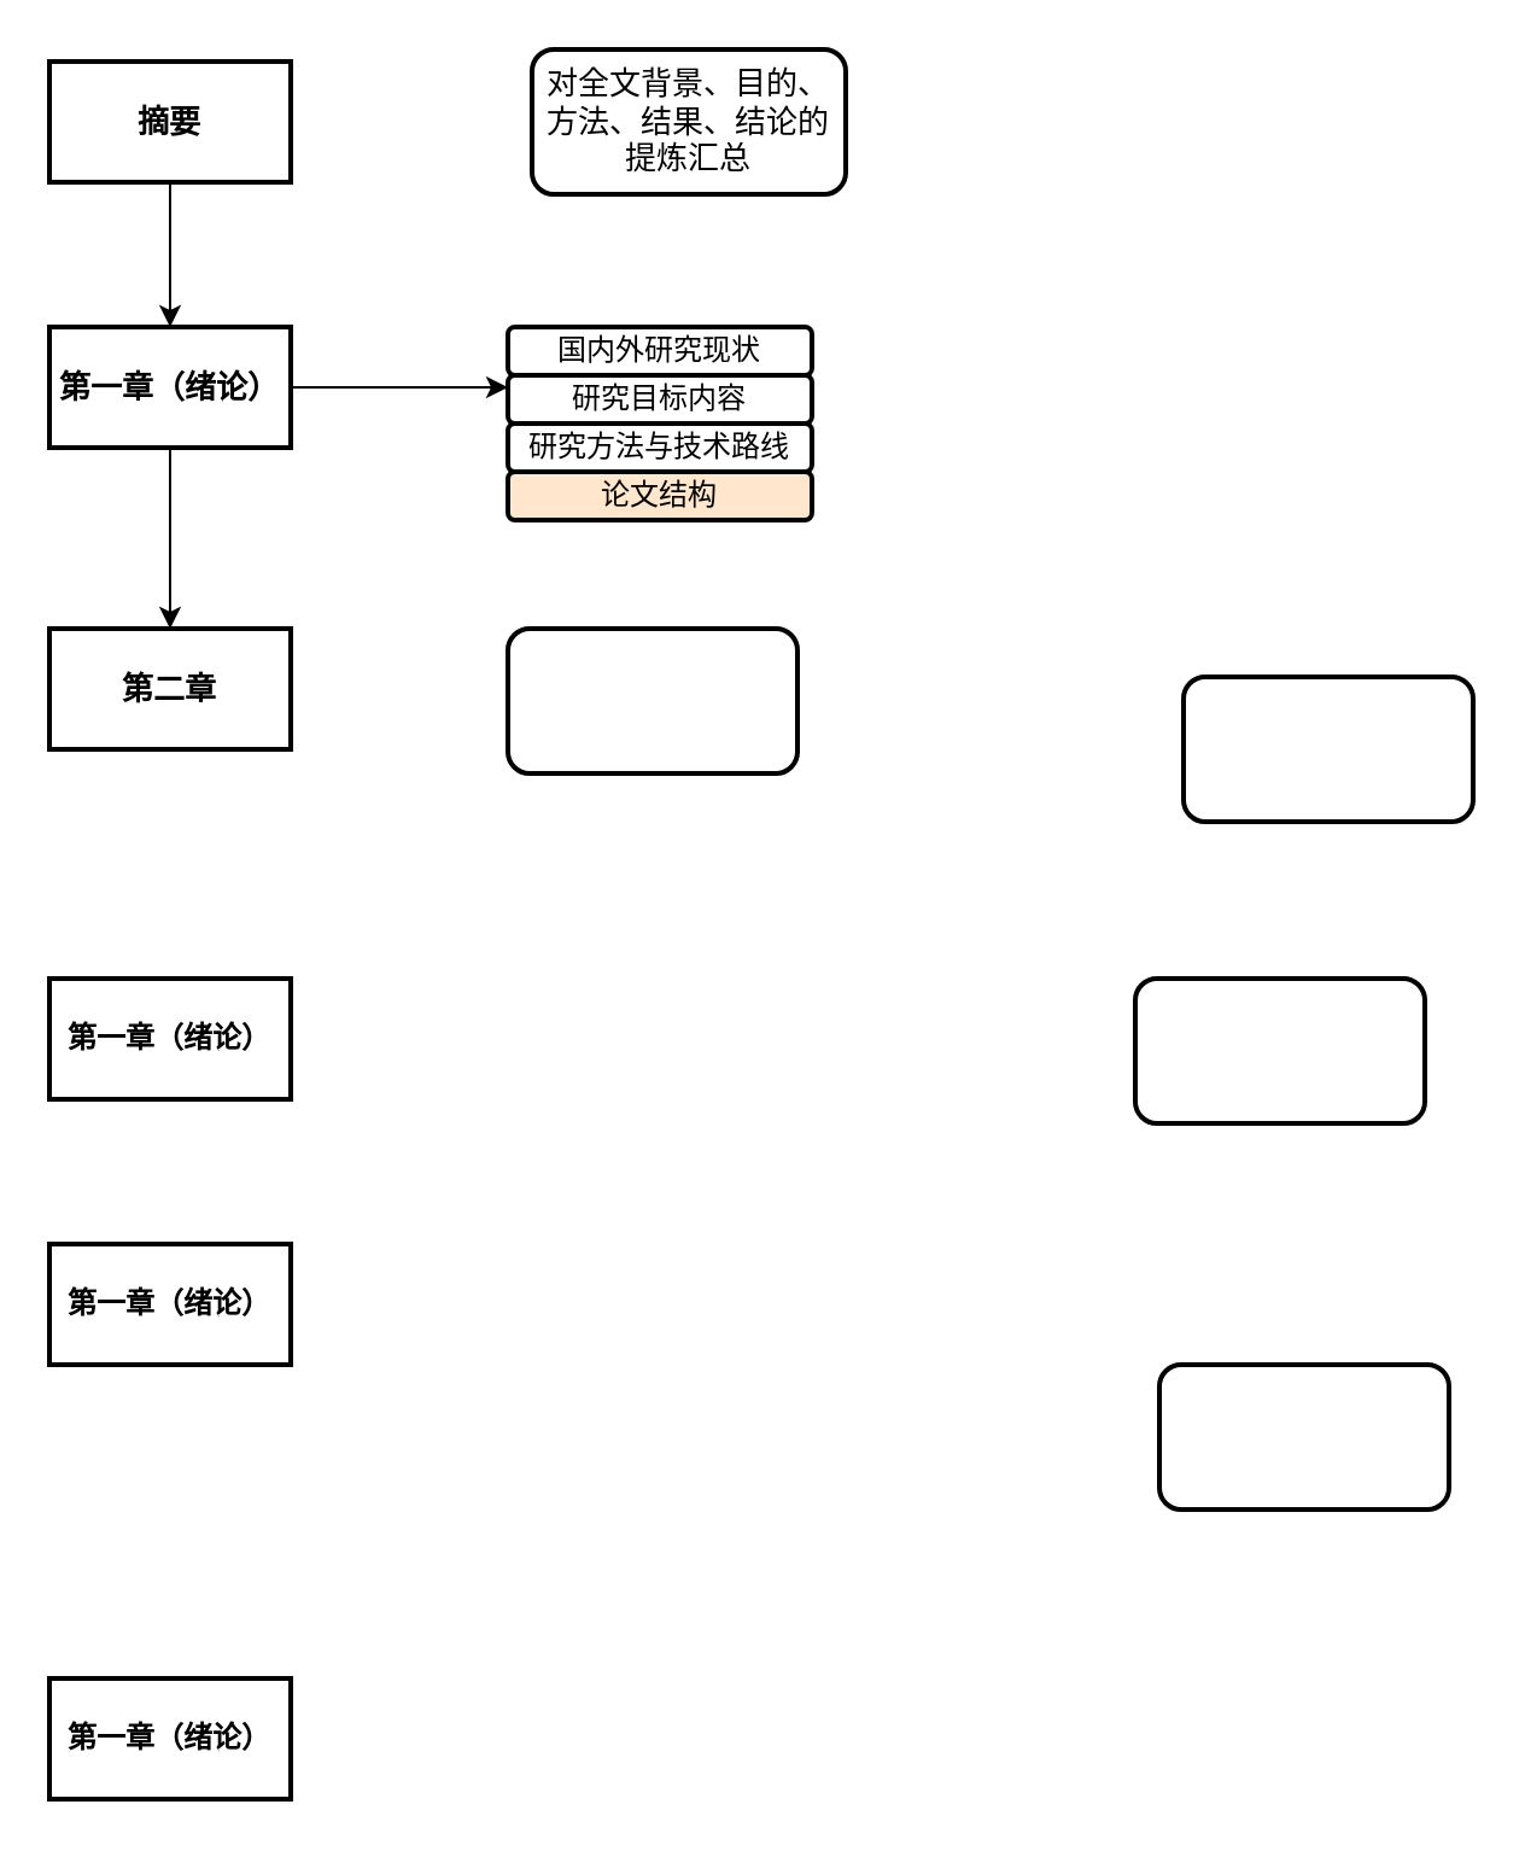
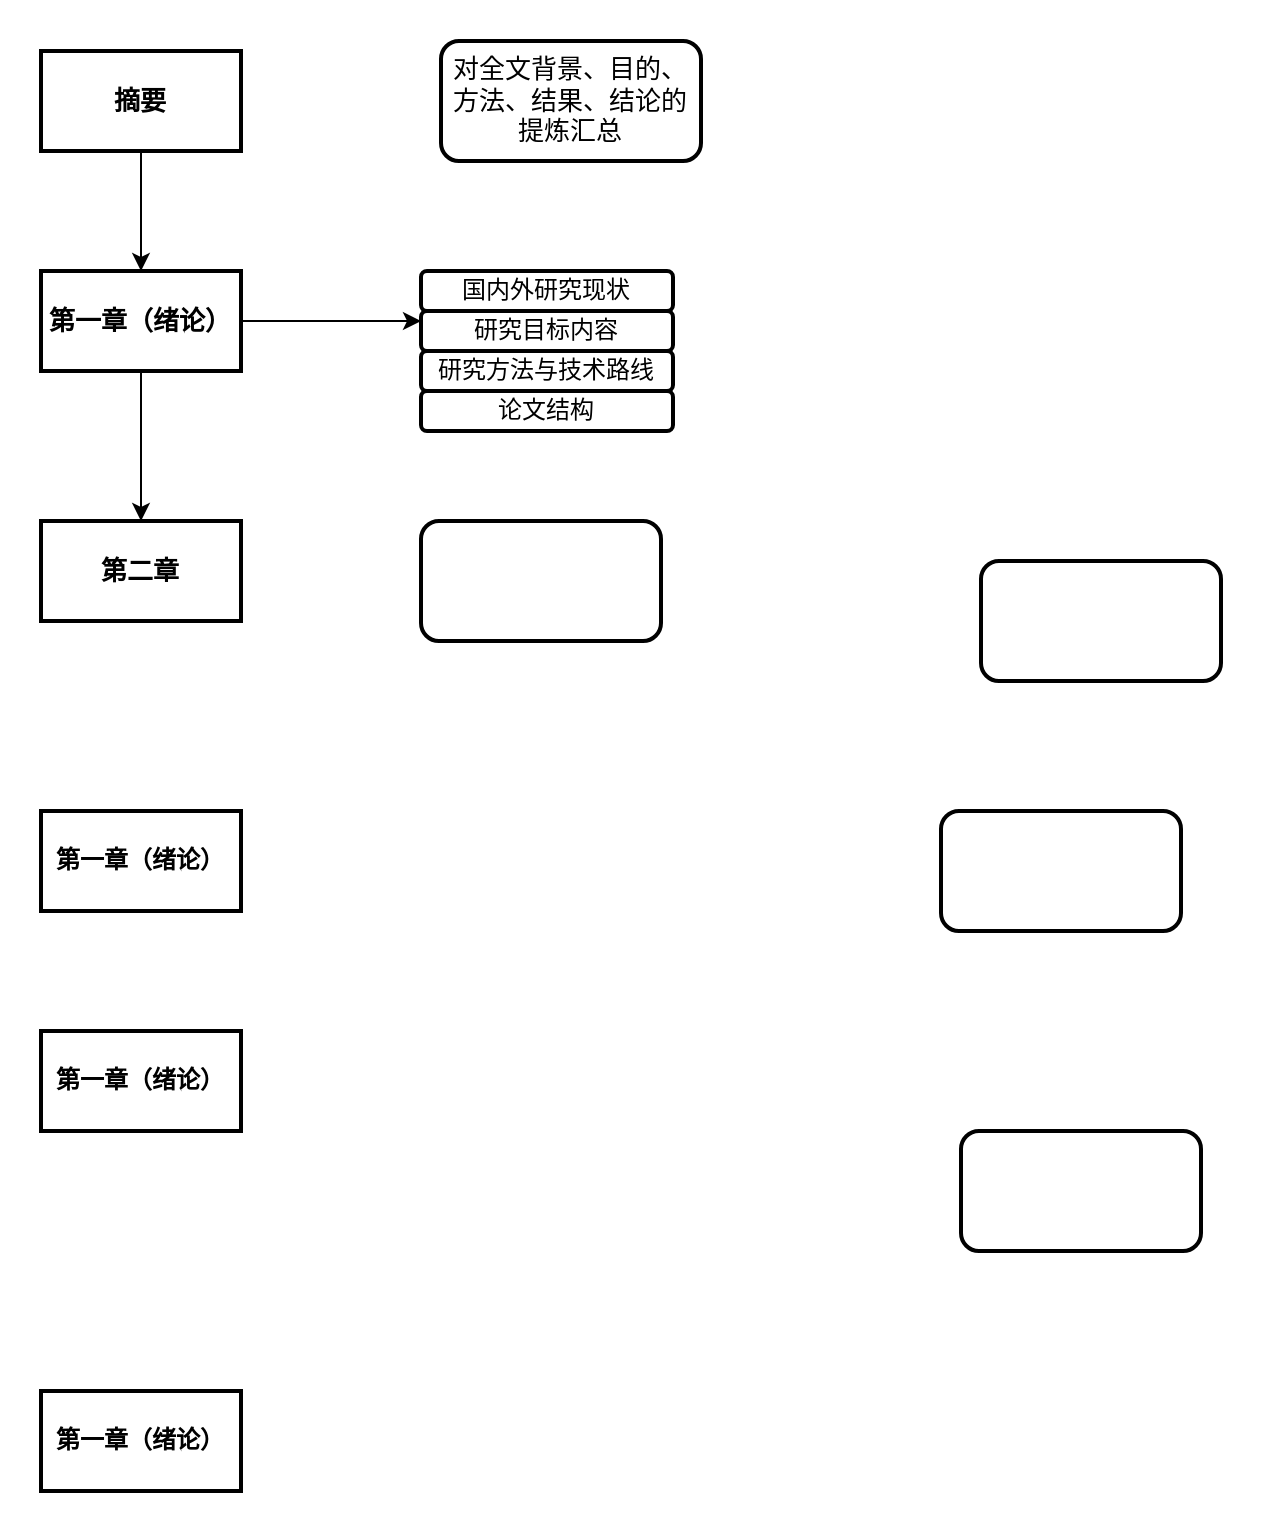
- <mxCell id="18" value="论文结构" style="rounded=1;whiteSpace=wrap;html=1;strokeWidth=2;fillColor=#ffe6cc;" vertex="1" parent="1"><mxGeometry x="210" y="195" width="126" height="20" as="geometry" /></mxCell>
+ <mxCell id="18" value="论文结构" style="rounded=1;whiteSpace=wrap;html=1;strokeWidth=2;" vertex="1" parent="1"><mxGeometry x="210" y="195" width="126" height="20" as="geometry" /></mxCell>
